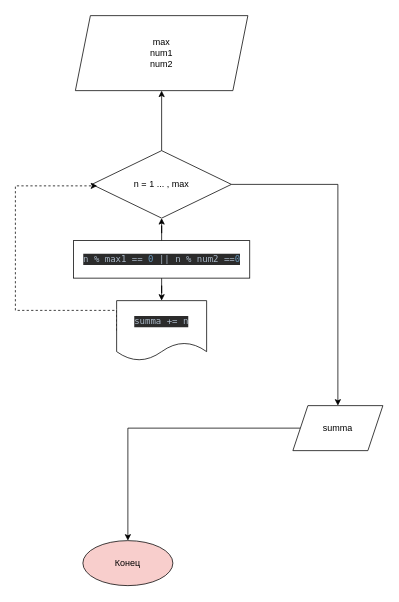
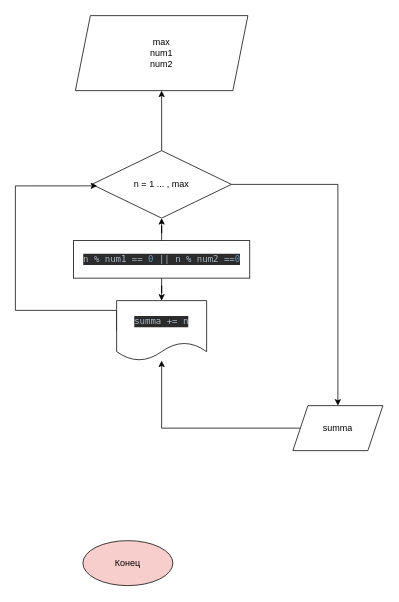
- <mxCell id="9" value="&lt;pre style=&quot;background-color: rgb(43 , 43 , 43) ; color: rgb(169 , 183 , 198) ; font-family: &amp;#34;jetbrains mono&amp;#34; , monospace&quot;&gt;n % max1 == &lt;span style=&quot;color: rgb(104 , 151 , 187)&quot;&gt;0 &lt;/span&gt;|| n % num2 ==&lt;span style=&quot;color: rgb(104 , 151 , 187)&quot;&gt;0&lt;/span&gt;&lt;/pre&gt;" style="rounded=0;whiteSpace=wrap;html=1;" vertex="1" parent="1"><mxGeometry x="97.5" y="320" width="235" height="50" as="geometry" /></mxCell>
+ <mxCell id="9" value="&lt;pre style=&quot;background-color: rgb(43 , 43 , 43) ; color: rgb(169 , 183 , 198) ; font-family: &amp;#34;jetbrains mono&amp;#34; , monospace&quot;&gt;n % num1 == &lt;span style=&quot;color: rgb(104 , 151 , 187)&quot;&gt;0 &lt;/span&gt;|| n % num2 ==&lt;span style=&quot;color: rgb(104 , 151 , 187)&quot;&gt;0&lt;/span&gt;&lt;/pre&gt;" style="rounded=0;whiteSpace=wrap;html=1;" vertex="1" parent="1"><mxGeometry x="97.5" y="320" width="235" height="50" as="geometry" /></mxCell>
- <mxCell id="6" style="edgeStyle=orthogonalEdgeStyle;rounded=0;orthogonalLoop=1;jettySize=auto;html=1;entryX=0.038;entryY=0.522;entryDx=0;entryDy=0;entryPerimeter=0;exitX=0;exitY=0.5;exitDx=0;exitDy=0;dashed=1;" edge="1" parent="1" source="10" target="5"><mxGeometry relative="1" as="geometry"><mxPoint x="215" y="540" as="targetPoint" /><mxPoint x="82.5" y="412.5" as="sourcePoint" /><Array as="points"><mxPoint x="155" y="413" /><mxPoint x="20" y="413" /><mxPoint x="20" y="247" /></Array></mxGeometry></mxCell>
+ <mxCell id="6" style="edgeStyle=orthogonalEdgeStyle;rounded=0;orthogonalLoop=1;jettySize=auto;html=1;entryX=0.038;entryY=0.522;entryDx=0;entryDy=0;entryPerimeter=0;exitX=0;exitY=0.5;exitDx=0;exitDy=0;" edge="1" parent="1" source="10" target="5"><mxGeometry relative="1" as="geometry"><mxPoint x="215" y="540" as="targetPoint" /><mxPoint x="82.5" y="412.5" as="sourcePoint" /><Array as="points"><mxPoint x="155" y="413" /><mxPoint x="20" y="413" /><mxPoint x="20" y="247" /></Array></mxGeometry></mxCell>
- <mxCell id="11" value="" style="edgeStyle=orthogonalEdgeStyle;rounded=0;orthogonalLoop=1;jettySize=auto;html=1;" edge="1" parent="1" source="12" target="13"><mxGeometry relative="1" as="geometry" /></mxCell>
+ <mxCell id="11" value="" style="edgeStyle=orthogonalEdgeStyle;rounded=0;orthogonalLoop=1;jettySize=auto;html=1;" edge="1" parent="1" source="12" target="10"><mxGeometry relative="1" as="geometry" /></mxCell>
